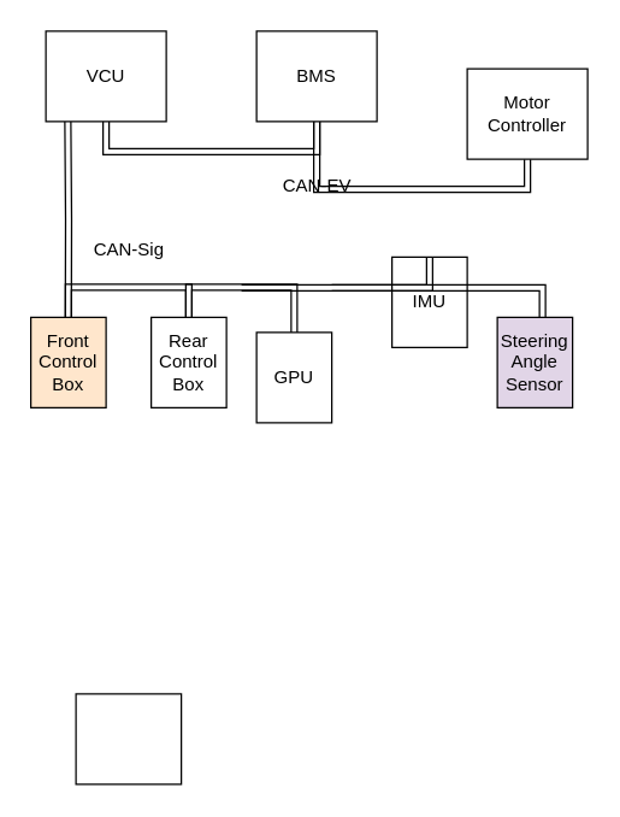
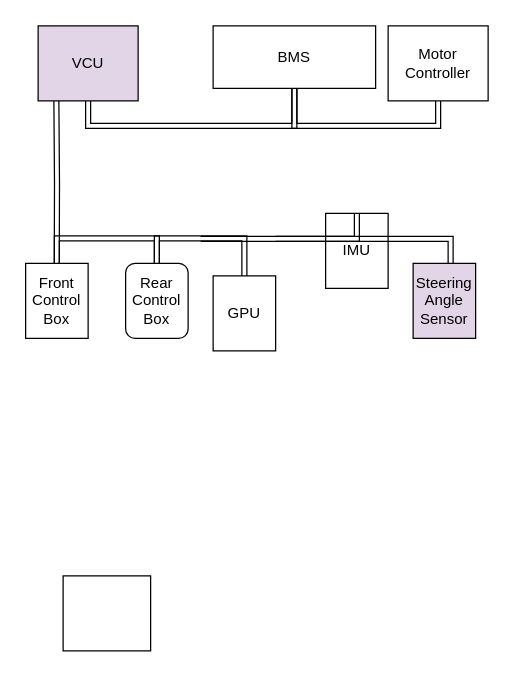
- <mxCell id="4" value="VCU" style="rounded=0;whiteSpace=wrap;html=1;" vertex="1" parent="1"><mxGeometry x="30" y="20" width="80" height="60" as="geometry" /></mxCell>
+ <mxCell id="4" value="VCU" style="rounded=0;whiteSpace=wrap;html=1;fillColor=#e1d5e7;" vertex="1" parent="1"><mxGeometry x="30" y="20" width="80" height="60" as="geometry" /></mxCell>
- <mxCell id="5" value="BMS" style="rounded=0;whiteSpace=wrap;html=1;" vertex="1" parent="1"><mxGeometry x="170" y="20" width="80" height="60" as="geometry" /></mxCell>
+ <mxCell id="5" value="BMS" style="rounded=0;whiteSpace=wrap;html=1;" vertex="1" parent="1"><mxGeometry x="170" y="20" width="130" height="50" as="geometry" /></mxCell>
- <mxCell id="7" value="Motor Controller" style="rounded=0;whiteSpace=wrap;html=1;" vertex="1" parent="1"><mxGeometry x="310" y="45" width="80" height="60" as="geometry" /></mxCell>
+ <mxCell id="7" value="Motor Controller" style="rounded=0;whiteSpace=wrap;html=1;" vertex="1" parent="1"><mxGeometry x="310" y="20" width="80" height="60" as="geometry" /></mxCell>
- <mxCell id="8" value="CAN-EV" style="text;html=1;align=center;verticalAlign=middle;resizable=0;points=[];autosize=1;strokeColor=none;fillColor=none;" vertex="1" parent="1"><mxGeometry x="175" y="108" width="70" height="30" as="geometry" /></mxCell>
- <mxCell id="18" value="CAN-Sig" style="text;html=1;align=center;verticalAlign=middle;resizable=0;points=[];autosize=1;strokeColor=none;fillColor=none;" vertex="1" parent="1"><mxGeometry x="50" y="150" width="70" height="30" as="geometry" /></mxCell>
- <mxCell id="10" value="&lt;div&gt;Front&lt;/div&gt;Control Box" style="rounded=0;whiteSpace=wrap;html=1;fillColor=#ffe6cc;" vertex="1" parent="1"><mxGeometry x="20" y="210" width="50" height="60" as="geometry" /></mxCell>
+ <mxCell id="10" value="&lt;div&gt;Front&lt;/div&gt;Control Box" style="rounded=0;whiteSpace=wrap;html=1;" vertex="1" parent="1"><mxGeometry x="20" y="210" width="50" height="60" as="geometry" /></mxCell>
- <mxCell id="11" value="&lt;div&gt;Rear&lt;/div&gt;Control Box" style="rounded=0;whiteSpace=wrap;html=1;" vertex="1" parent="1"><mxGeometry x="100" y="210" width="50" height="60" as="geometry" /></mxCell>
+ <mxCell id="11" value="&lt;div&gt;Rear&lt;/div&gt;Control Box" style="whiteSpace=wrap;html=1;rounded=1;" vertex="1" parent="1"><mxGeometry x="100" y="210" width="50" height="60" as="geometry" /></mxCell>
